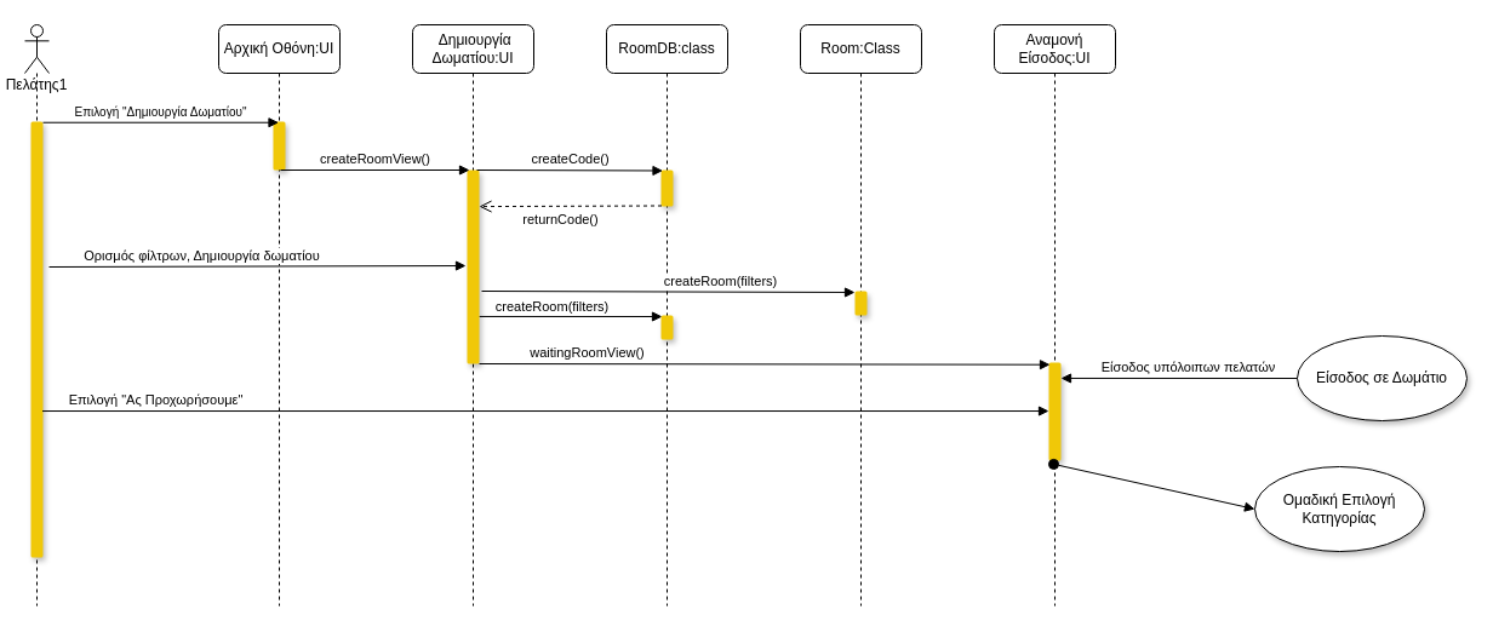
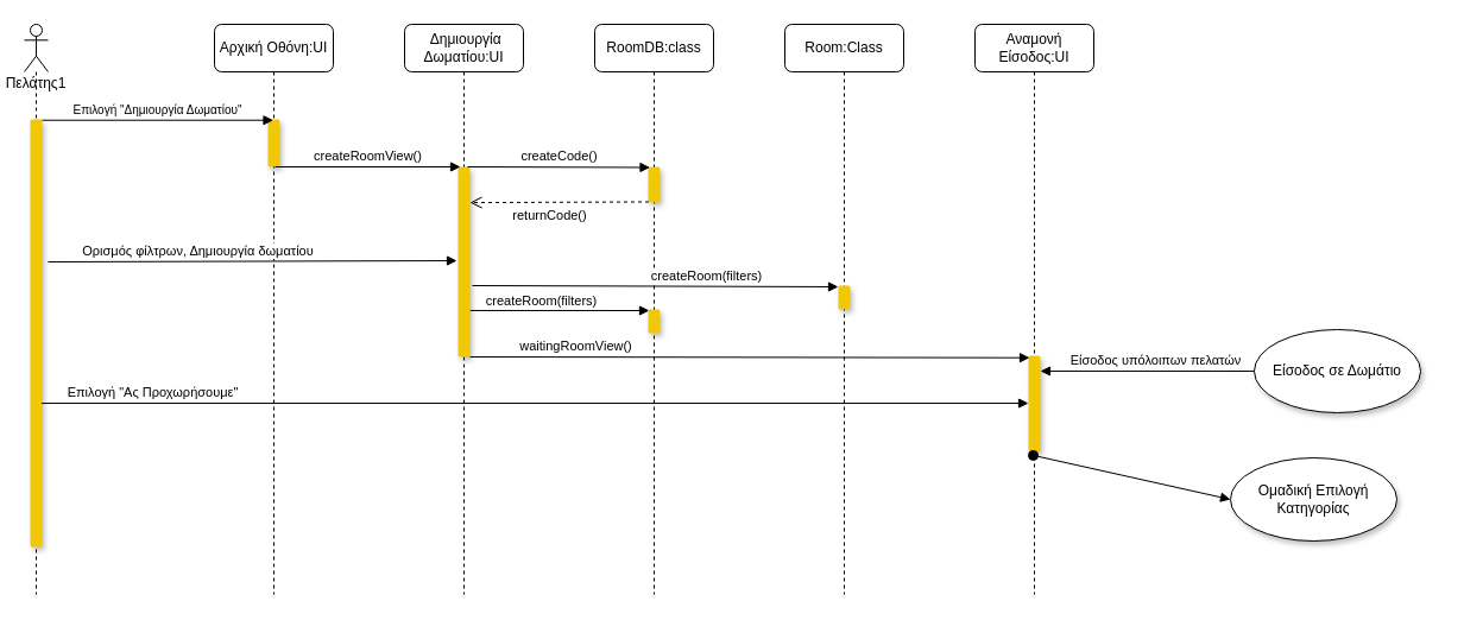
- <mxCell id="26" value="Είσοδος σε Δωμάτιο" style="ellipse;whiteSpace=wrap;html=1;rounded=1;shadow=1;fillColor=#FFFFFF;" parent="1" vertex="1"><mxGeometry x="1070" y="277" width="140" height="70" as="geometry" /></mxCell>
+ <mxCell id="26" value="Είσοδος σε Δωμάτιο" style="ellipse;whiteSpace=wrap;html=1;rounded=1;shadow=1;fillColor=#FFFFFF;" parent="1" vertex="1"><mxGeometry x="1055" y="277" width="140" height="70" as="geometry" /></mxCell>
